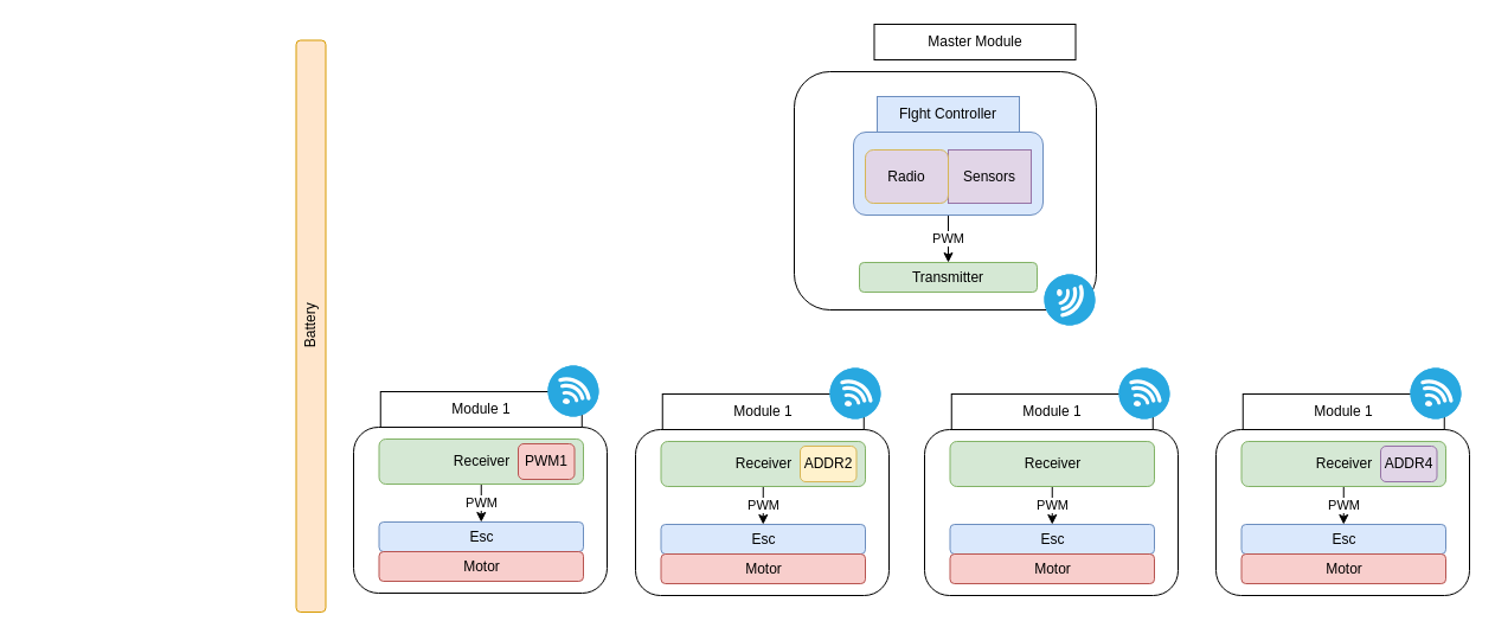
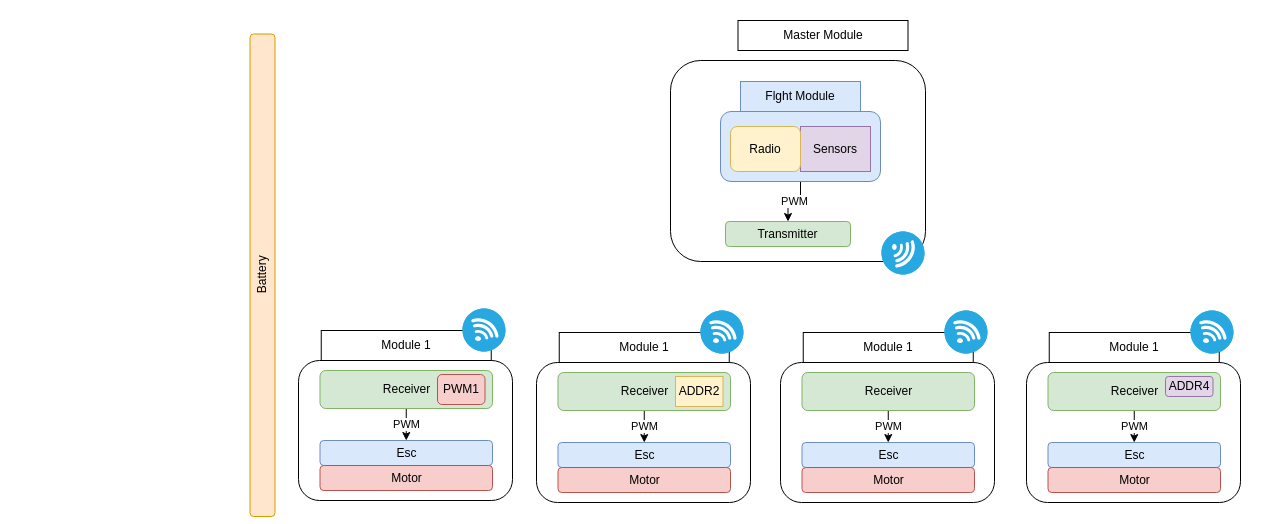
- <mxCell id="11" value="Flght Controller" style="rounded=0;whiteSpace=wrap;html=1;fillColor=#dae8fc;strokeColor=#6c8ebf;" parent="7" vertex="1"><mxGeometry x="20" width="120" height="30" as="geometry" /></mxCell>
+ <mxCell id="11" value="Flght Module" style="rounded=0;whiteSpace=wrap;html=1;fillColor=#dae8fc;strokeColor=#6c8ebf;" parent="7" vertex="1"><mxGeometry x="20" width="120" height="30" as="geometry" /></mxCell>
- <mxCell id="10" value="Radio" style="rounded=1;whiteSpace=wrap;html=1;fillColor=#e1d5e7;strokeColor=#d6b656;" parent="7" vertex="1"><mxGeometry x="10" y="45" width="70" height="45" as="geometry" /></mxCell>
+ <mxCell id="10" value="Radio" style="rounded=1;whiteSpace=wrap;html=1;fillColor=#fff2cc;strokeColor=#d6b656;" parent="7" vertex="1"><mxGeometry x="10" y="45" width="70" height="45" as="geometry" /></mxCell>
- <mxCell id="5" value="Transmitter" style="rounded=1;whiteSpace=wrap;html=1;fillColor=#d5e8d4;strokeColor=#82b366;" parent="1" vertex="1"><mxGeometry x="725" y="221" width="150" height="25" as="geometry" /></mxCell>
+ <mxCell id="5" value="Transmitter" style="rounded=1;whiteSpace=wrap;html=1;fillColor=#d5e8d4;strokeColor=#82b366;" parent="1" vertex="1"><mxGeometry x="725" y="221" width="125" height="25" as="geometry" /></mxCell>
- <mxCell id="28" value="ADDR2" style="rounded=1;whiteSpace=wrap;html=1;fillColor=#fff2cc;strokeColor=#d6b656;" parent="1" vertex="1"><mxGeometry x="675" y="376" width="47.5" height="30" as="geometry" /></mxCell>
+ <mxCell id="28" value="ADDR2" style="whiteSpace=wrap;html=1;fillColor=#fff2cc;strokeColor=#d6b656;rounded=0;" parent="1" vertex="1"><mxGeometry x="675" y="376" width="47.5" height="30" as="geometry" /></mxCell>
- <mxCell id="43" value="ADDR4" style="rounded=1;whiteSpace=wrap;html=1;fillColor=#e1d5e7;strokeColor=#9673a6;" parent="1" vertex="1"><mxGeometry x="1165" y="376" width="47.5" height="30" as="geometry" /></mxCell>
+ <mxCell id="43" value="ADDR4" style="rounded=1;whiteSpace=wrap;html=1;fillColor=#e1d5e7;strokeColor=#9673a6;" parent="1" vertex="1"><mxGeometry x="1165" y="376" width="47.5" height="20" as="geometry" /></mxCell>
